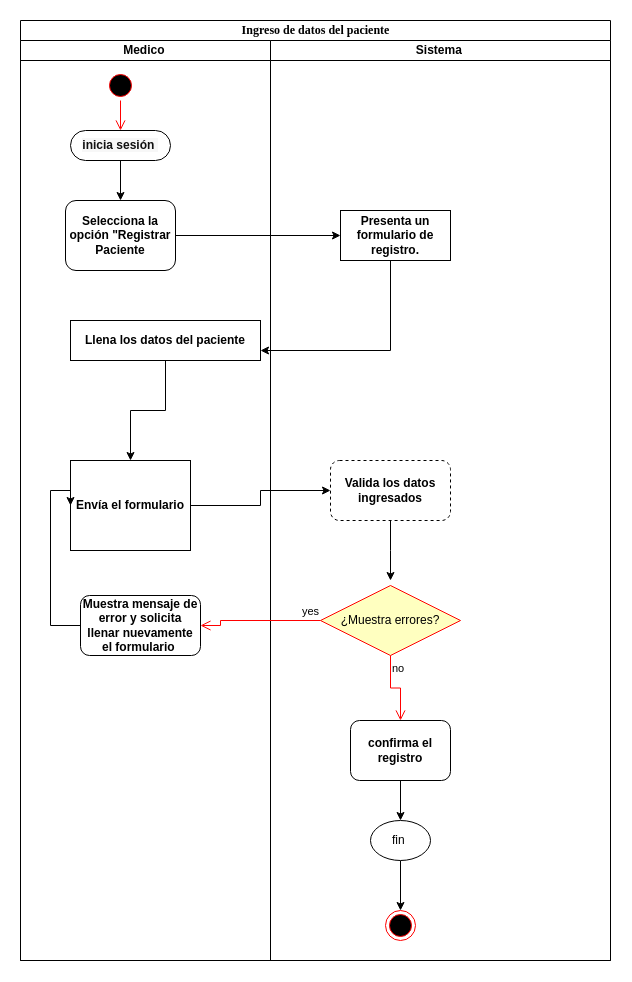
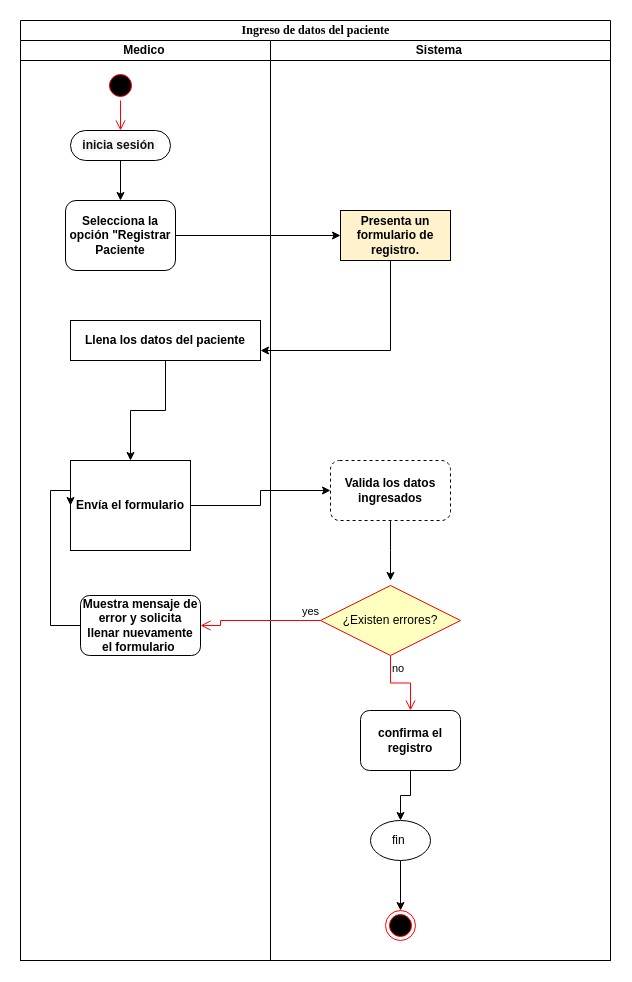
- <mxCell id="18" value="&lt;b&gt;&lt;font face=&quot;Helvetica&quot;&gt;Presenta un formulario de registro.&lt;/font&gt;&lt;/b&gt;" style="rounded=0;whiteSpace=wrap;html=1;shadow=0;comic=0;labelBackgroundColor=none;strokeWidth=1;fontFamily=Verdana;fontSize=12;align=center;arcSize=50;" parent="17" vertex="1"><mxGeometry x="70" y="170" width="110" height="50" as="geometry" /></mxCell>
+ <mxCell id="18" value="&lt;b&gt;&lt;font face=&quot;Helvetica&quot;&gt;Presenta un formulario de registro.&lt;/font&gt;&lt;/b&gt;" style="rounded=0;whiteSpace=wrap;html=1;shadow=0;comic=0;labelBackgroundColor=none;strokeWidth=1;fontFamily=Verdana;fontSize=12;align=center;arcSize=50;fillColor=#fff2cc;" parent="17" vertex="1"><mxGeometry x="70" y="170" width="110" height="50" as="geometry" /></mxCell>
- <mxCell id="26" value="¿Muestra errores?" style="rhombus;whiteSpace=wrap;html=1;fontColor=#000000;fillColor=#ffffc0;strokeColor=#ff0000;" vertex="1" parent="17"><mxGeometry x="50" y="545" width="140" height="70" as="geometry" /></mxCell>
+ <mxCell id="26" value="¿Existen errores?" style="rhombus;whiteSpace=wrap;html=1;fontColor=#000000;fillColor=#ffffc0;strokeColor=#ff0000;" vertex="1" parent="17"><mxGeometry x="50" y="545" width="140" height="70" as="geometry" /></mxCell>
- <mxCell id="22" value="&lt;b&gt;confirma el registro&lt;/b&gt;" style="whiteSpace=wrap;html=1;rounded=1;" parent="17" vertex="1"><mxGeometry x="80" y="680" width="100" height="60" as="geometry" /></mxCell>
+ <mxCell id="22" value="&lt;b&gt;confirma el registro&lt;/b&gt;" style="whiteSpace=wrap;html=1;rounded=1;" parent="17" vertex="1"><mxGeometry x="90" y="670" width="100" height="60" as="geometry" /></mxCell>
